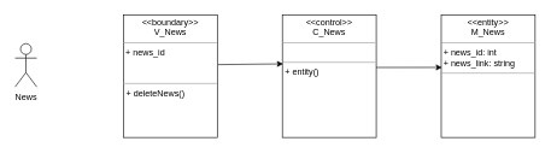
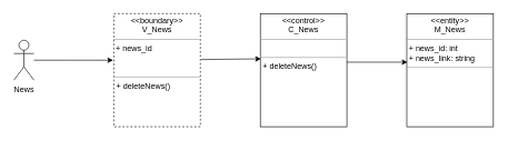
- <mxCell id="4" value="&lt;p style=&quot;margin: 0px ; margin-top: 4px ; text-align: center&quot;&gt;&lt;i&gt;&amp;lt;&lt;/i&gt;&amp;lt;control&lt;i&gt;&amp;gt;&amp;gt;&lt;/i&gt;&lt;br&gt;C_News&lt;/p&gt;&lt;hr size=&quot;1&quot;&gt;&lt;br&gt;&lt;hr size=&quot;1&quot;&gt;&lt;p style=&quot;margin: 0px ; margin-left: 4px&quot;&gt;+ entity()&lt;br&gt;&lt;br&gt;&lt;/p&gt;" style="verticalAlign=top;align=left;overflow=fill;fontSize=12;fontFamily=Helvetica;html=1;" vertex="1" parent="1"><mxGeometry x="390" y="20" width="130" height="170" as="geometry" /></mxCell>
+ <mxCell id="4" value="&lt;p style=&quot;margin: 0px ; margin-top: 4px ; text-align: center&quot;&gt;&lt;i&gt;&amp;lt;&lt;/i&gt;&amp;lt;control&lt;i&gt;&amp;gt;&amp;gt;&lt;/i&gt;&lt;br&gt;C_News&lt;/p&gt;&lt;hr size=&quot;1&quot;&gt;&lt;br&gt;&lt;hr size=&quot;1&quot;&gt;&lt;p style=&quot;margin: 0px ; margin-left: 4px&quot;&gt;+ deleteNews()&lt;br&gt;&lt;br&gt;&lt;/p&gt;" style="verticalAlign=top;align=left;overflow=fill;fontSize=12;fontFamily=Helvetica;html=1;" vertex="1" parent="1"><mxGeometry x="390" y="20" width="130" height="170" as="geometry" /></mxCell>
+ <mxCell id="6" value="" style="endArrow=classic;html=1;entryX=-0.008;entryY=0.412;entryDx=0;entryDy=0;entryPerimeter=0;" edge="1" parent="1" source="2" target="3"><mxGeometry width="50" height="50" relative="1" as="geometry"><mxPoint x="350" y="100" as="sourcePoint" /><mxPoint x="400" y="50" as="targetPoint" /></mxGeometry></mxCell>
- <mxCell id="3" value="&lt;p style=&quot;margin: 0px ; margin-top: 4px ; text-align: center&quot;&gt;&lt;i&gt;&amp;lt;&lt;/i&gt;&amp;lt;boundary&lt;i&gt;&amp;gt;&amp;gt;&lt;/i&gt;&lt;br&gt;V_News&lt;/p&gt;&lt;hr size=&quot;1&quot;&gt;&lt;div&gt;&amp;nbsp;+ news_id&lt;/div&gt;&lt;div&gt;&lt;br&gt;&lt;/div&gt;&lt;br&gt;&lt;hr size=&quot;1&quot;&gt;&lt;p style=&quot;margin: 0px ; margin-left: 4px&quot;&gt;+ deleteNews()&lt;br&gt;&lt;/p&gt;" style="verticalAlign=top;align=left;overflow=fill;fontSize=12;fontFamily=Helvetica;html=1;" vertex="1" parent="1"><mxGeometry x="170" y="20" width="130" height="170" as="geometry" /></mxCell>
+ <mxCell id="3" value="&lt;p style=&quot;margin: 0px ; margin-top: 4px ; text-align: center&quot;&gt;&lt;i&gt;&amp;lt;&lt;/i&gt;&amp;lt;boundary&lt;i&gt;&amp;gt;&amp;gt;&lt;/i&gt;&lt;br&gt;V_News&lt;/p&gt;&lt;hr size=&quot;1&quot;&gt;&lt;div&gt;&amp;nbsp;+ news_id&lt;/div&gt;&lt;div&gt;&lt;br&gt;&lt;/div&gt;&lt;br&gt;&lt;hr size=&quot;1&quot;&gt;&lt;p style=&quot;margin: 0px ; margin-left: 4px&quot;&gt;+ deleteNews()&lt;br&gt;&lt;/p&gt;" style="verticalAlign=top;align=left;overflow=fill;fontSize=12;fontFamily=Helvetica;html=1;dashed=1;" vertex="1" parent="1"><mxGeometry x="170" y="20" width="130" height="170" as="geometry" /></mxCell>
